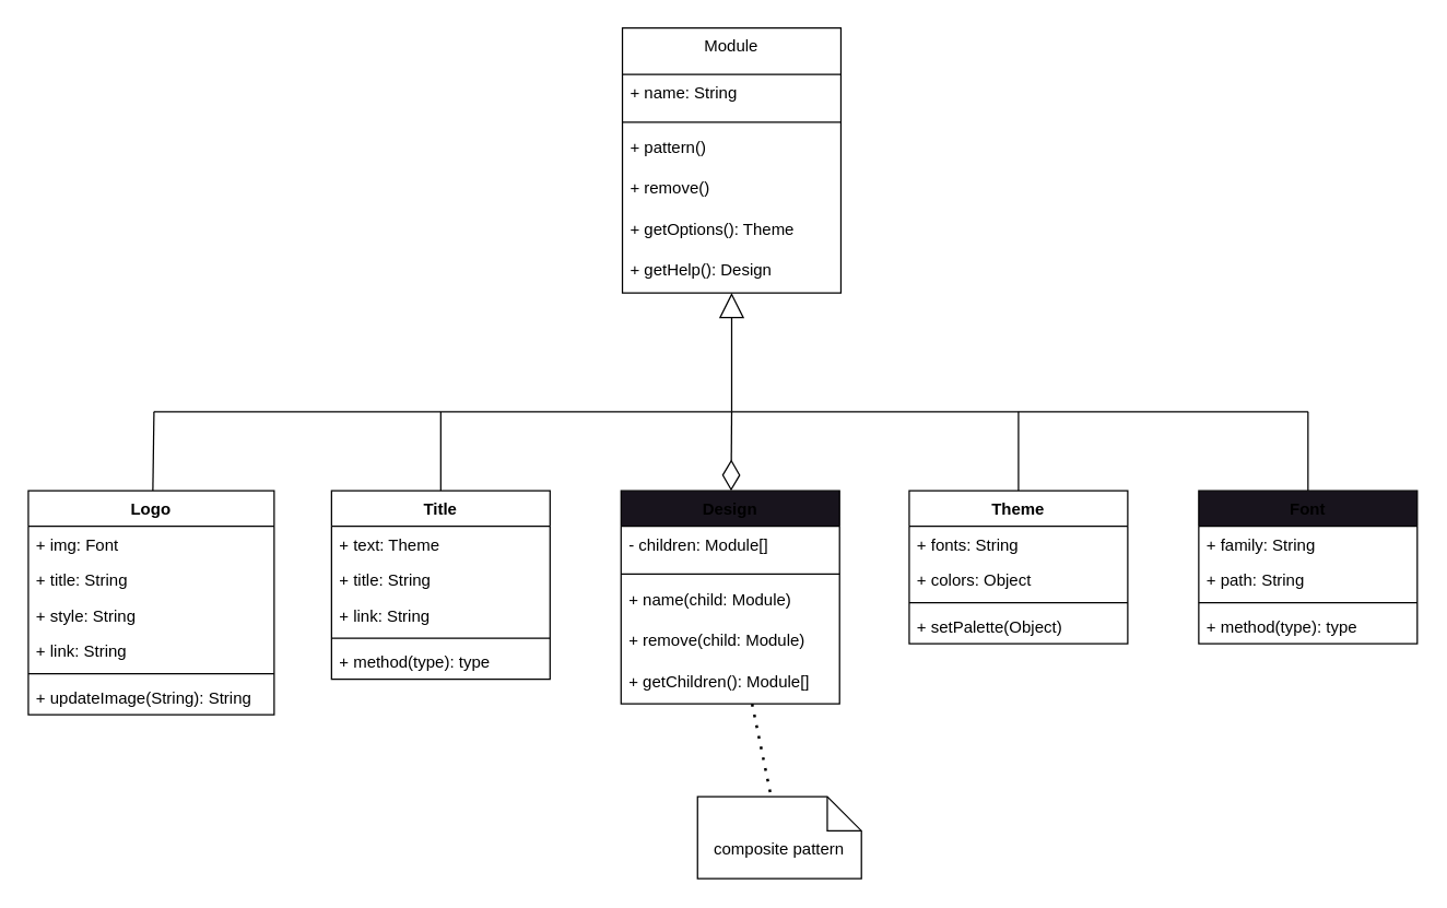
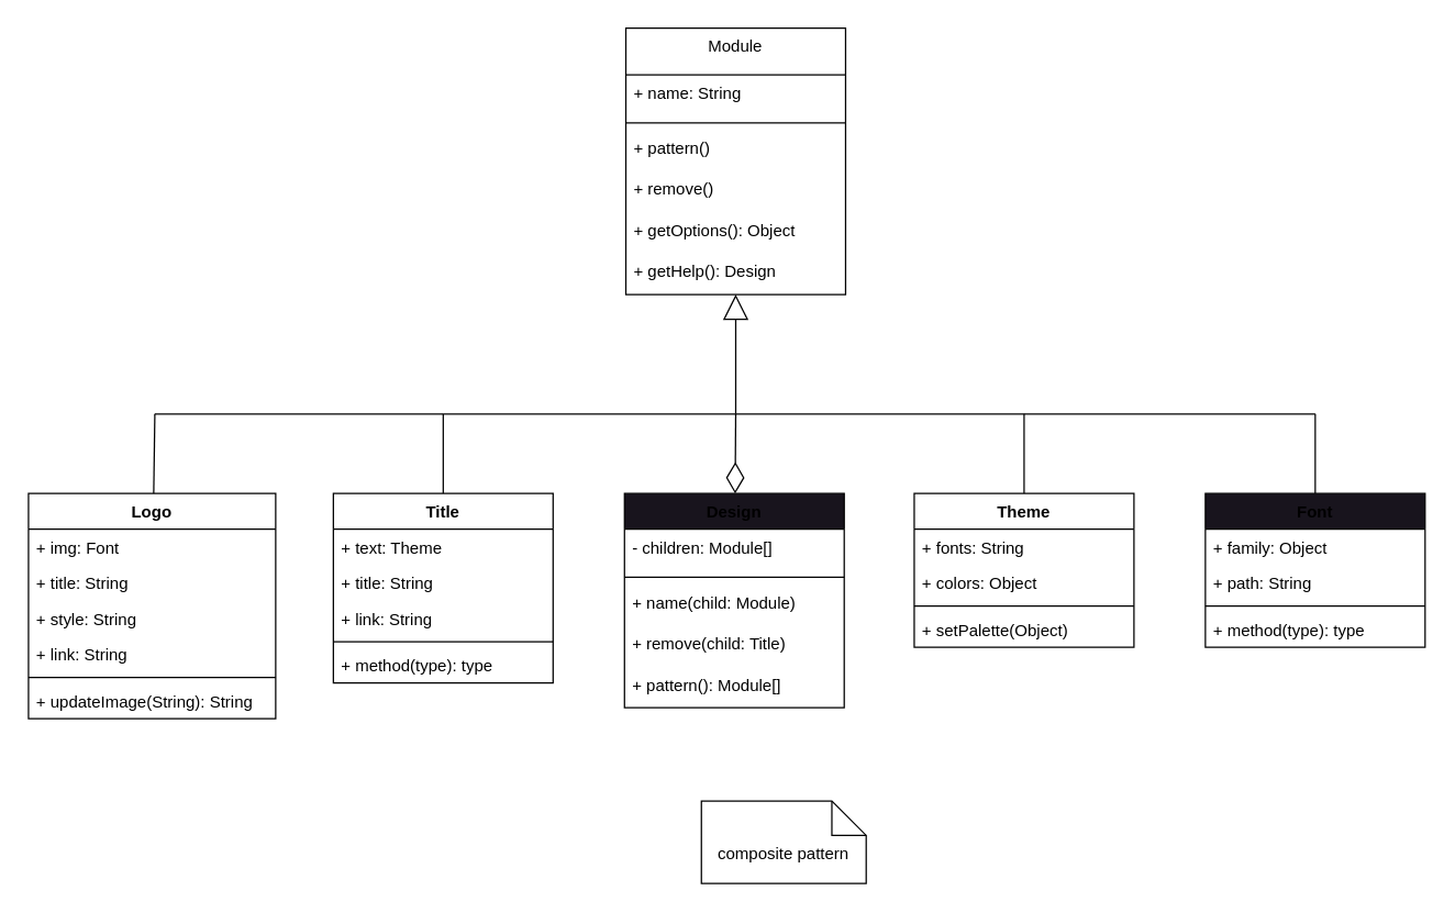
- <mxCell id="35" value="+ getOptions(): Theme" style="text;strokeColor=none;fillColor=none;align=left;verticalAlign=top;spacingLeft=4;spacingRight=4;overflow=hidden;rotatable=0;points=[[0,0.5],[1,0.5]];portConstraint=eastwest;comic=0;" parent="30" vertex="1"><mxGeometry y="134" width="160" height="30" as="geometry" /></mxCell>
+ <mxCell id="35" value="+ getOptions(): Object" style="text;strokeColor=none;fillColor=none;align=left;verticalAlign=top;spacingLeft=4;spacingRight=4;overflow=hidden;rotatable=0;points=[[0,0.5],[1,0.5]];portConstraint=eastwest;comic=0;" parent="30" vertex="1"><mxGeometry y="134" width="160" height="30" as="geometry" /></mxCell>
- <mxCell id="26" value="+ family: String" style="text;strokeColor=none;fillColor=none;align=left;verticalAlign=top;spacingLeft=4;spacingRight=4;overflow=hidden;rotatable=0;points=[[0,0.5],[1,0.5]];portConstraint=eastwest;" parent="25" vertex="1"><mxGeometry y="26" width="160" height="26" as="geometry" /></mxCell>
+ <mxCell id="26" value="+ family: Object" style="text;strokeColor=none;fillColor=none;align=left;verticalAlign=top;spacingLeft=4;spacingRight=4;overflow=hidden;rotatable=0;points=[[0,0.5],[1,0.5]];portConstraint=eastwest;" parent="25" vertex="1"><mxGeometry y="26" width="160" height="26" as="geometry" /></mxCell>
- <mxCell id="42" value="+ remove(child: Module)" style="text;strokeColor=none;fillColor=none;align=left;verticalAlign=top;spacingLeft=4;spacingRight=4;overflow=hidden;rotatable=0;points=[[0,0.5],[1,0.5]];portConstraint=eastwest;" parent="38" vertex="1"><mxGeometry y="96" width="160" height="30" as="geometry" /></mxCell>
+ <mxCell id="42" value="+ remove(child: Title)" style="text;strokeColor=none;fillColor=none;align=left;verticalAlign=top;spacingLeft=4;spacingRight=4;overflow=hidden;rotatable=0;points=[[0,0.5],[1,0.5]];portConstraint=eastwest;" parent="38" vertex="1"><mxGeometry y="96" width="160" height="30" as="geometry" /></mxCell>
- <mxCell id="43" value="+ getChildren(): Module[]" style="text;strokeColor=none;fillColor=none;align=left;verticalAlign=top;spacingLeft=4;spacingRight=4;overflow=hidden;rotatable=0;points=[[0,0.5],[1,0.5]];portConstraint=eastwest;" parent="38" vertex="1"><mxGeometry y="126" width="160" height="30" as="geometry" /></mxCell>
+ <mxCell id="43" value="+ pattern(): Module[]" style="text;strokeColor=none;fillColor=none;align=left;verticalAlign=top;spacingLeft=4;spacingRight=4;overflow=hidden;rotatable=0;points=[[0,0.5],[1,0.5]];portConstraint=eastwest;" parent="38" vertex="1"><mxGeometry y="126" width="160" height="30" as="geometry" /></mxCell>
- <mxCell id="55" value="" style="endArrow=none;dashed=1;html=1;dashPattern=1 3;strokeWidth=2;" parent="1" source="38" target="54" edge="1"><mxGeometry width="50" height="50" relative="1" as="geometry"><mxPoint x="667" y="260" as="sourcePoint" /><mxPoint x="717" y="210" as="targetPoint" /></mxGeometry></mxCell>
